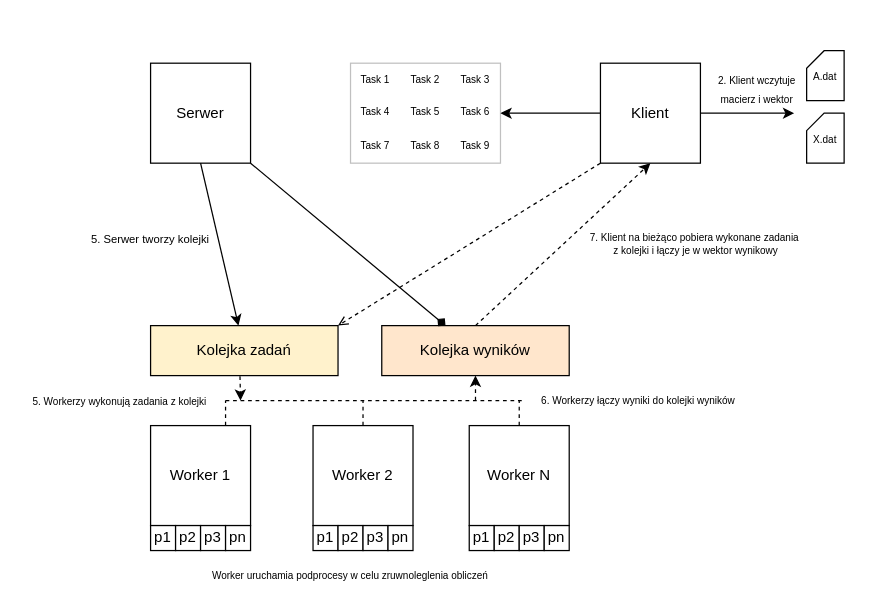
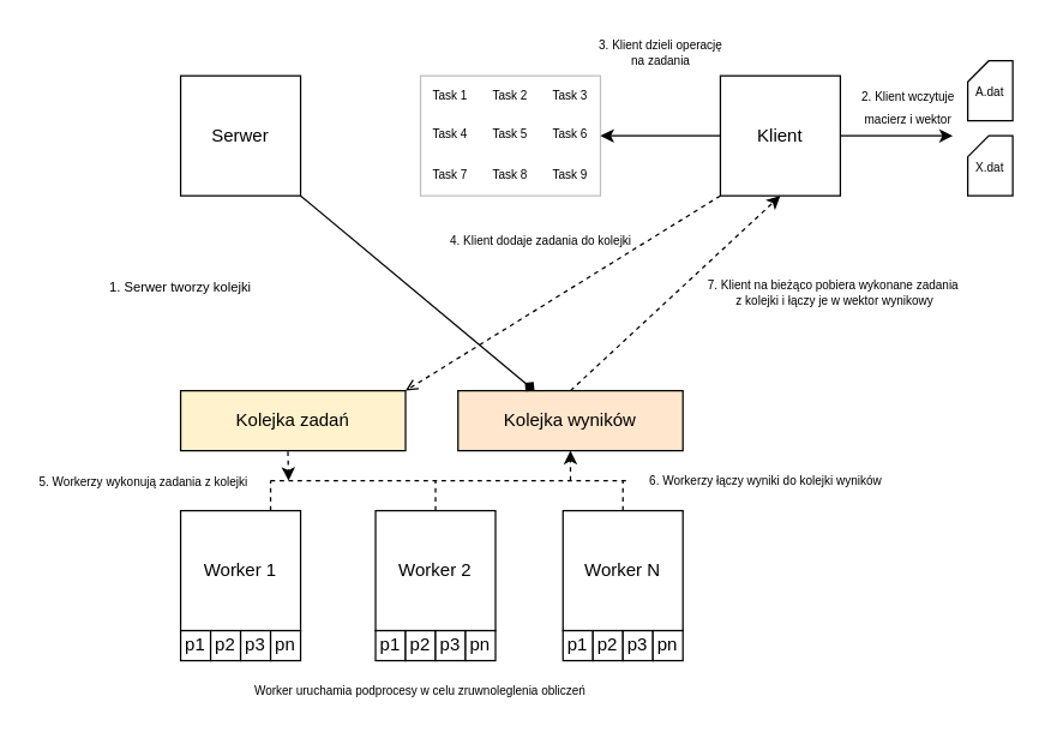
+ <mxCell id="15" value="3. Klient dzieli operację &lt;br&gt;na zadania" style="text;html=1;align=center;verticalAlign=middle;resizable=0;points=[];autosize=1;fontSize=8;" parent="1" vertex="1"><mxGeometry x="390" y="20" width="100" height="30" as="geometry" /></mxCell>
+ <mxCell id="17" value="4. Klient dodaje zadania do kolejki" style="text;html=1;align=center;verticalAlign=middle;resizable=0;points=[];autosize=1;fontSize=8;" parent="1" vertex="1"><mxGeometry x="290" y="150" width="140" height="20" as="geometry" /></mxCell>
- <mxCell id="8" value="&lt;font style=&quot;font-size: 9px&quot;&gt;5. Serwer tworzy kolejki&lt;/font&gt;" style="text;html=1;strokeColor=none;fillColor=none;align=center;verticalAlign=middle;whiteSpace=wrap;rounded=0;" parent="1" vertex="1"><mxGeometry x="40" y="180" width="160" height="20" as="geometry" /></mxCell>
+ <mxCell id="8" value="&lt;font style=&quot;font-size: 9px&quot;&gt;1. Serwer tworzy kolejki&lt;/font&gt;" style="text;html=1;strokeColor=none;fillColor=none;align=center;verticalAlign=middle;whiteSpace=wrap;rounded=0;" parent="1" vertex="1"><mxGeometry x="40" y="180" width="160" height="20" as="geometry" /></mxCell>
- <mxCell id="6" value="" style="endArrow=classic;html=1;exitX=0.5;exitY=1;exitDx=0;exitDy=0;" parent="1" source="2" target="4" edge="1"><mxGeometry width="50" height="50" relative="1" as="geometry"><mxPoint x="390" y="240" as="sourcePoint" /><mxPoint x="440" y="190" as="targetPoint" /></mxGeometry></mxCell>
